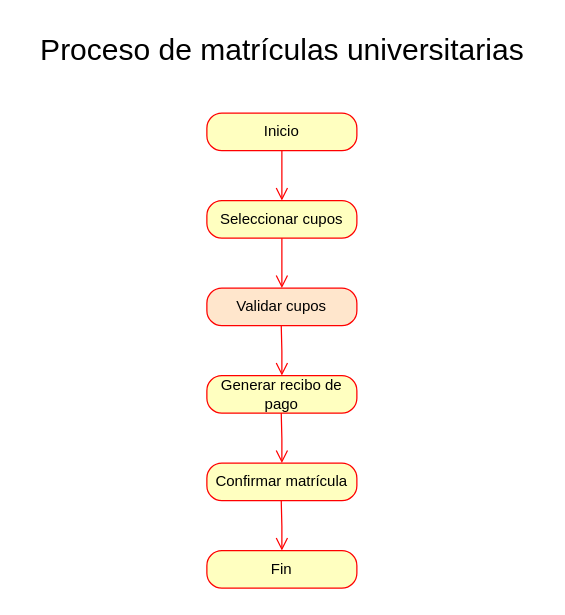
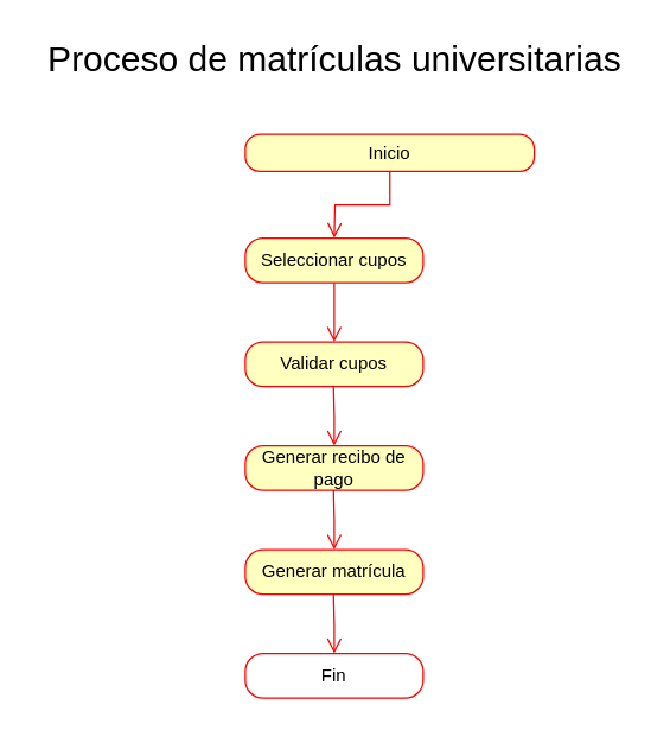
- <mxCell id="2" value="Inicio" style="rounded=1;whiteSpace=wrap;html=1;arcSize=40;fontColor=#000000;fillColor=#ffffc0;strokeColor=#ff0000;" vertex="1" parent="1"><mxGeometry x="165" y="90" width="120" height="30" as="geometry" /></mxCell>
+ <mxCell id="2" value="Inicio" style="rounded=1;whiteSpace=wrap;html=1;arcSize=40;fontColor=#000000;fillColor=#ffffc0;strokeColor=#ff0000;" vertex="1" parent="1"><mxGeometry x="165" y="90" width="195" height="25" as="geometry" /></mxCell>
- <mxCell id="6" value="Validar cupos" style="rounded=1;whiteSpace=wrap;html=1;arcSize=40;fontColor=#000000;fillColor=#ffe6cc;strokeColor=#ff0000;" vertex="1" parent="1"><mxGeometry x="165" y="230" width="120" height="30" as="geometry" /></mxCell>
+ <mxCell id="6" value="Validar cupos" style="rounded=1;whiteSpace=wrap;html=1;arcSize=40;fontColor=#000000;fillColor=#ffffc0;strokeColor=#ff0000;" vertex="1" parent="1"><mxGeometry x="165" y="230" width="120" height="30" as="geometry" /></mxCell>
- <mxCell id="8" value="Confirmar matrícula" style="rounded=1;whiteSpace=wrap;html=1;arcSize=40;fontColor=#000000;fillColor=#ffffc0;strokeColor=#ff0000;" vertex="1" parent="1"><mxGeometry x="165" y="370" width="120" height="30" as="geometry" /></mxCell>
+ <mxCell id="8" value="Generar matrícula" style="rounded=1;whiteSpace=wrap;html=1;arcSize=40;fontColor=#000000;fillColor=#ffffc0;strokeColor=#ff0000;" vertex="1" parent="1"><mxGeometry x="165" y="370" width="120" height="30" as="geometry" /></mxCell>
- <mxCell id="12" value="Fin" style="rounded=1;whiteSpace=wrap;html=1;arcSize=40;fontColor=#000000;fillColor=#ffffc0;strokeColor=#ff0000;" vertex="1" parent="1"><mxGeometry x="165" y="440" width="120" height="30" as="geometry" /></mxCell>
+ <mxCell id="12" value="Fin" style="rounded=1;whiteSpace=wrap;html=1;arcSize=40;fontColor=#000000;fillColor=#ffffff;strokeColor=#ff0000;" vertex="1" parent="1"><mxGeometry x="165" y="440" width="120" height="30" as="geometry" /></mxCell>
